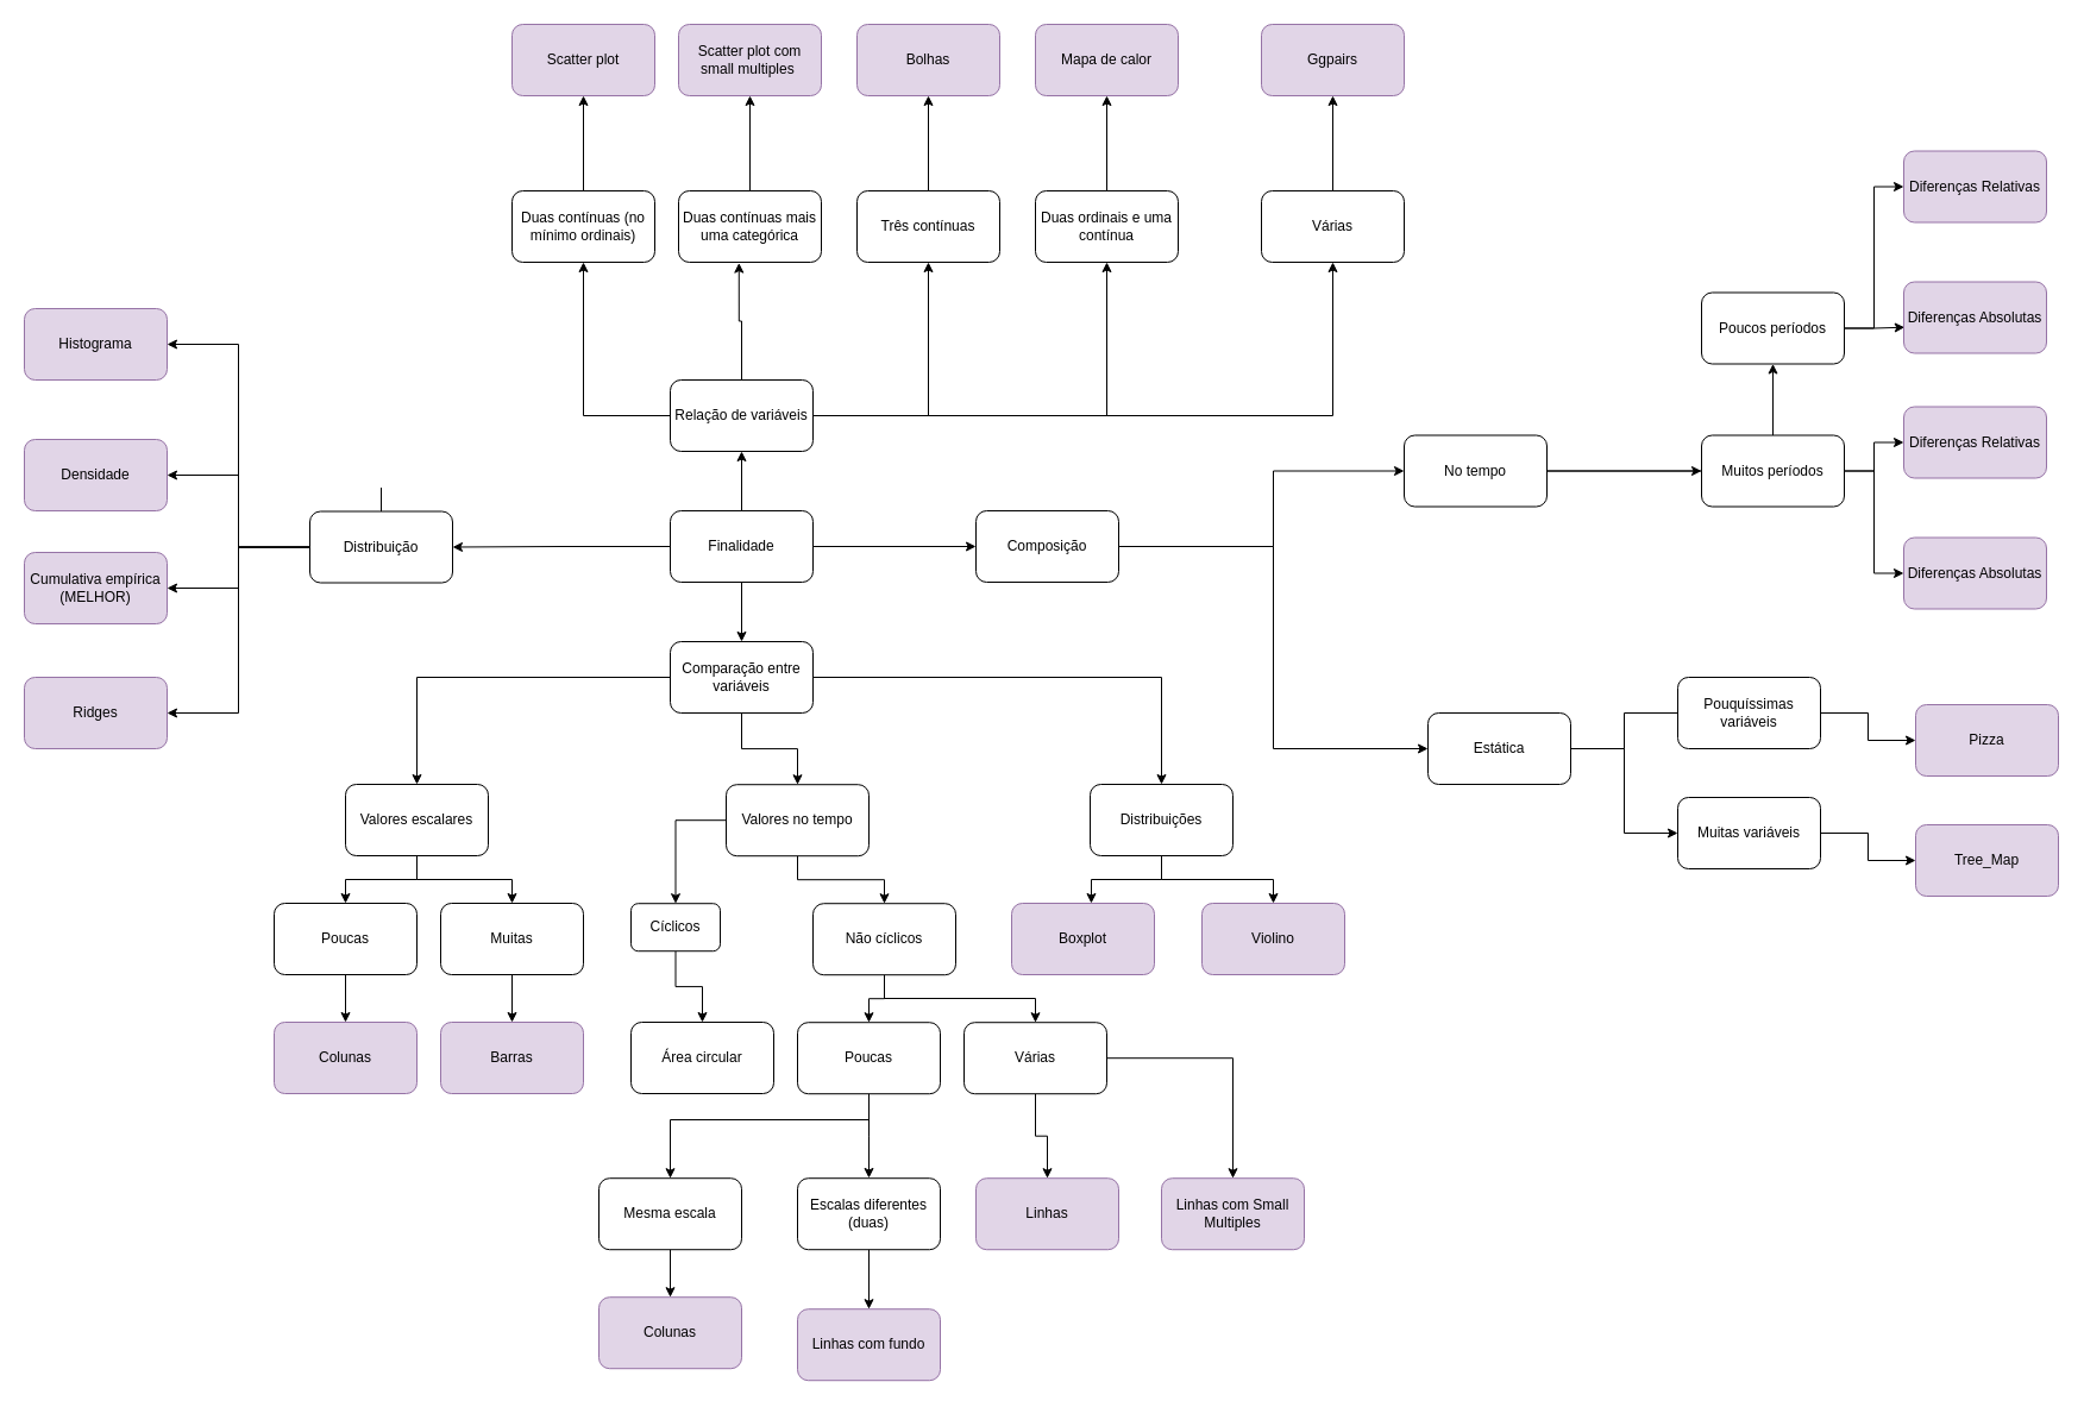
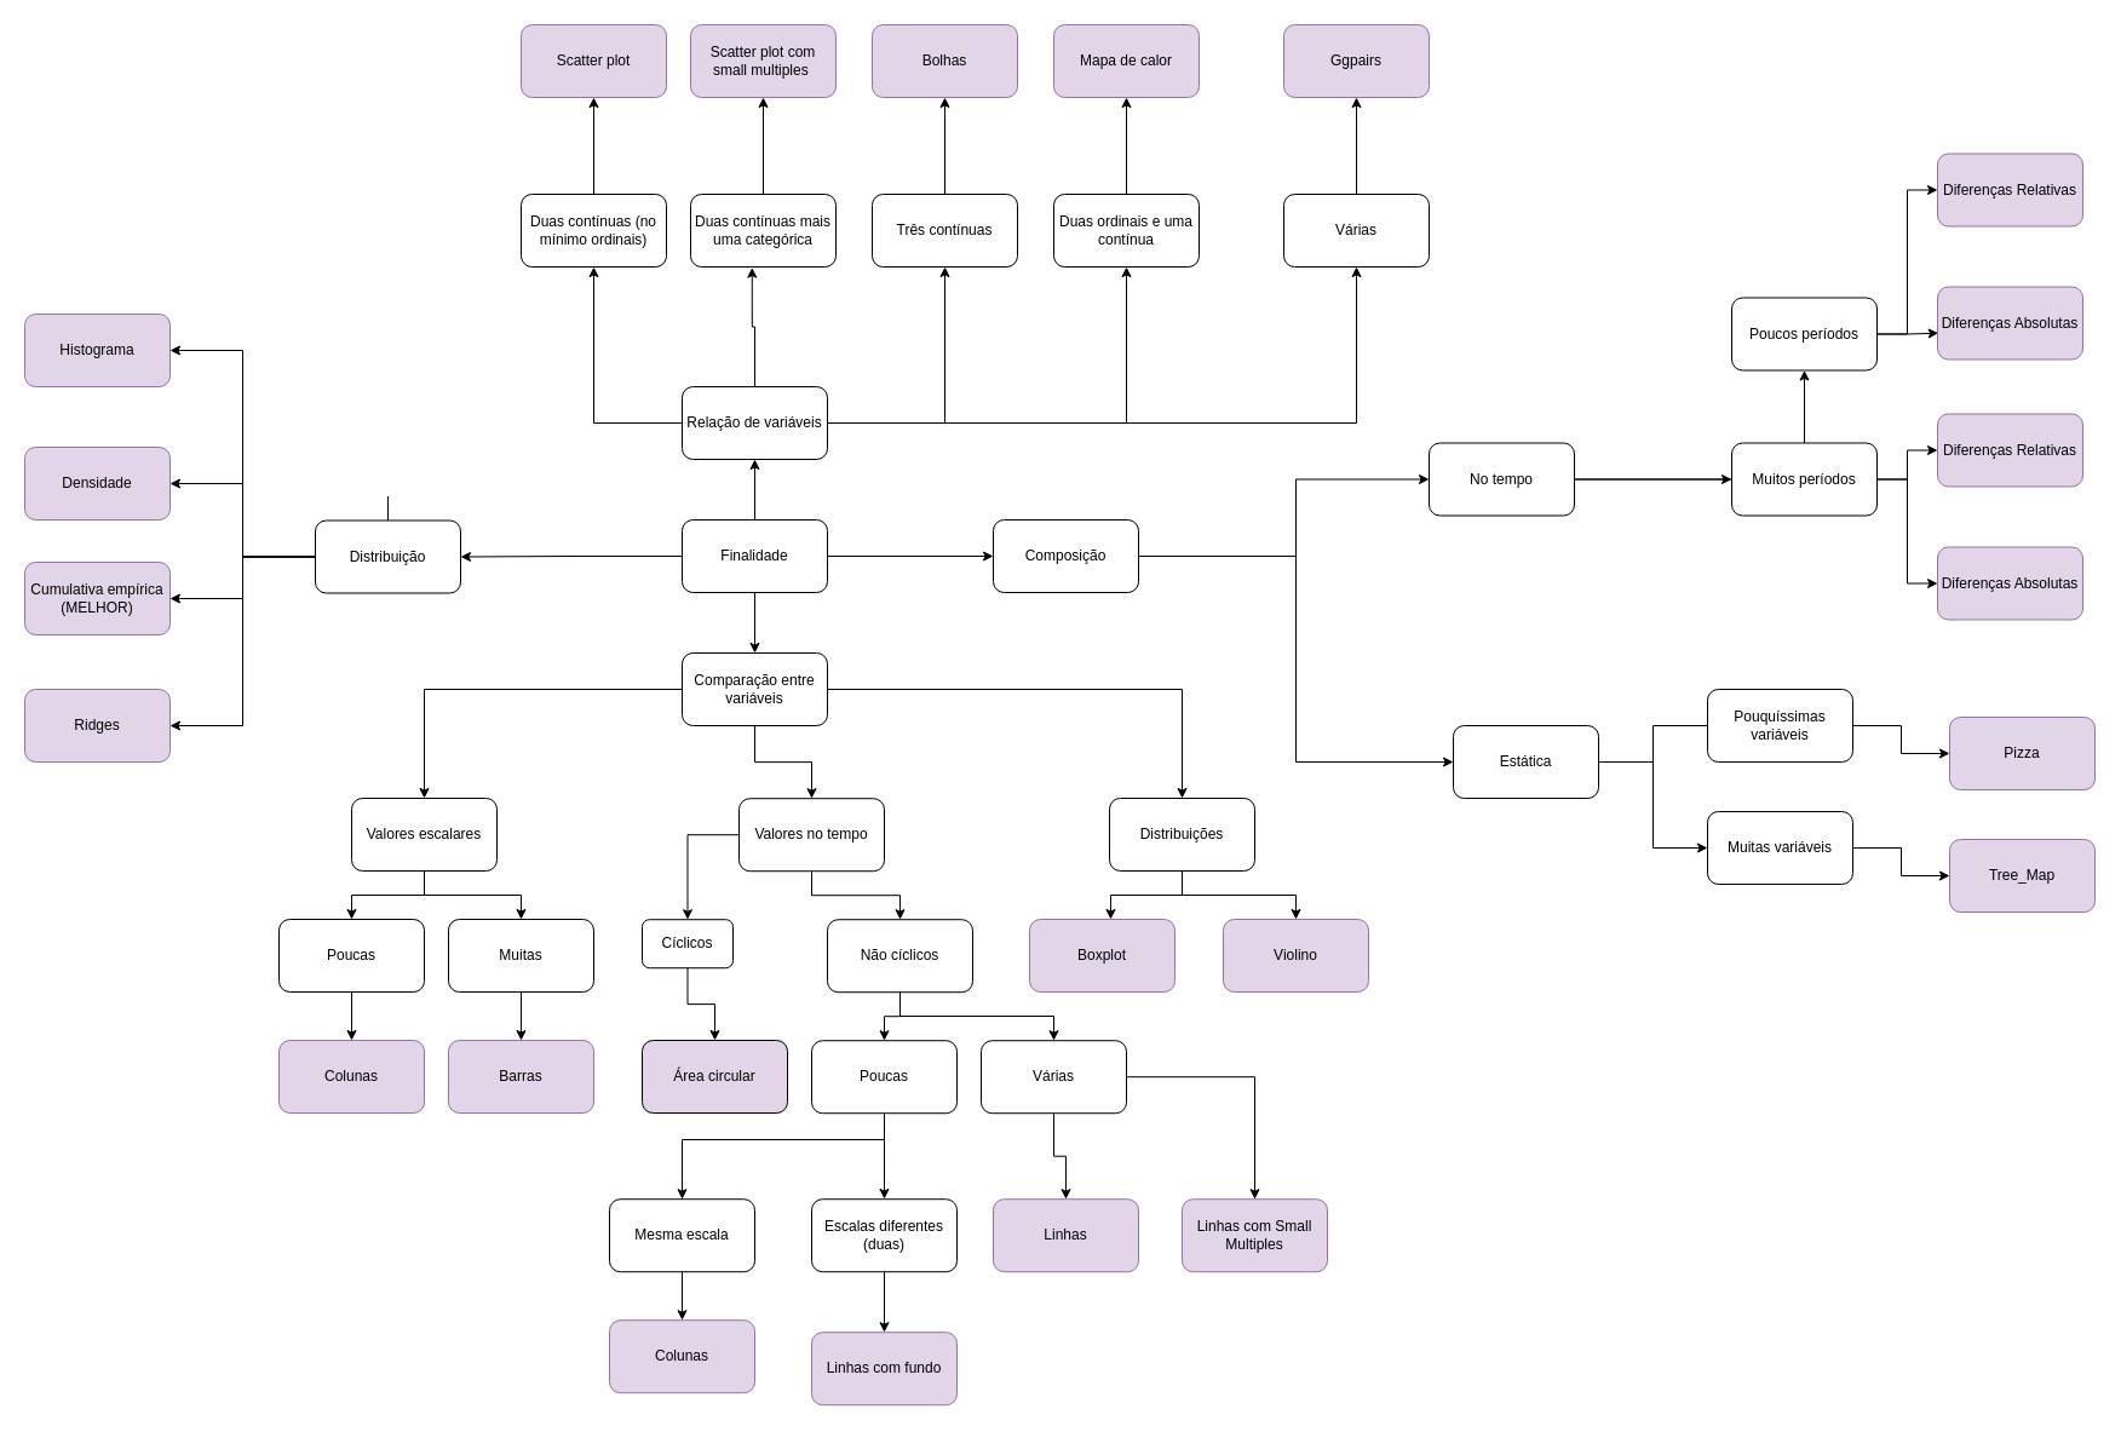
- <mxCell id="30" value="Área circular" style="rounded=1;whiteSpace=wrap;html=1;" vertex="1" parent="1"><mxGeometry x="530" y="859" width="120" height="60" as="geometry" /></mxCell>
+ <mxCell id="30" value="Área circular" style="rounded=1;whiteSpace=wrap;html=1;fillColor=#e1d5e7;" vertex="1" parent="1"><mxGeometry x="530" y="859" width="120" height="60" as="geometry" /></mxCell>
